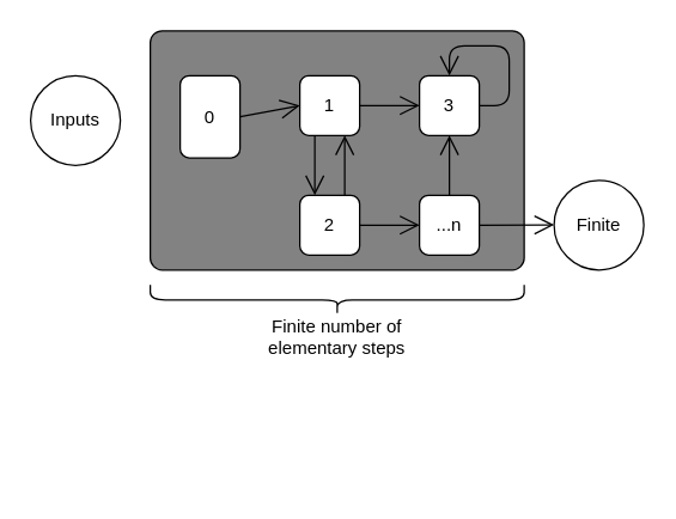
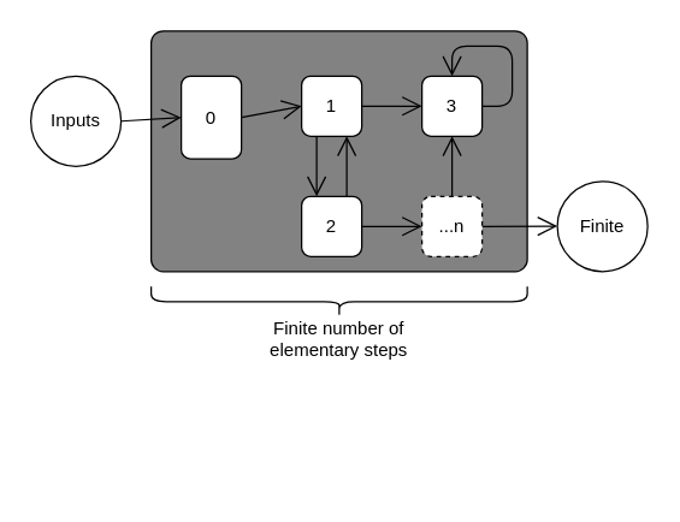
+ <mxCell id="16" style="edgeStyle=none;html=1;exitX=1;exitY=0.5;exitDx=0;exitDy=0;entryX=0;entryY=0.5;entryDx=0;entryDy=0;endArrow=open;endFill=0;endSize=11;strokeColor=#000000;" parent="1" source="17" target="4" edge="1"><mxGeometry relative="1" as="geometry" /></mxCell>
- <mxCell id="14" value="...n" style="rounded=1;whiteSpace=wrap;html=1;strokeColor=#000000;" parent="1" vertex="1"><mxGeometry x="280" y="130" width="40" height="40" as="geometry" /></mxCell>
+ <mxCell id="14" value="...n" style="rounded=1;whiteSpace=wrap;html=1;strokeColor=#000000;dashed=1;" parent="1" vertex="1"><mxGeometry x="280" y="130" width="40" height="40" as="geometry" /></mxCell>
